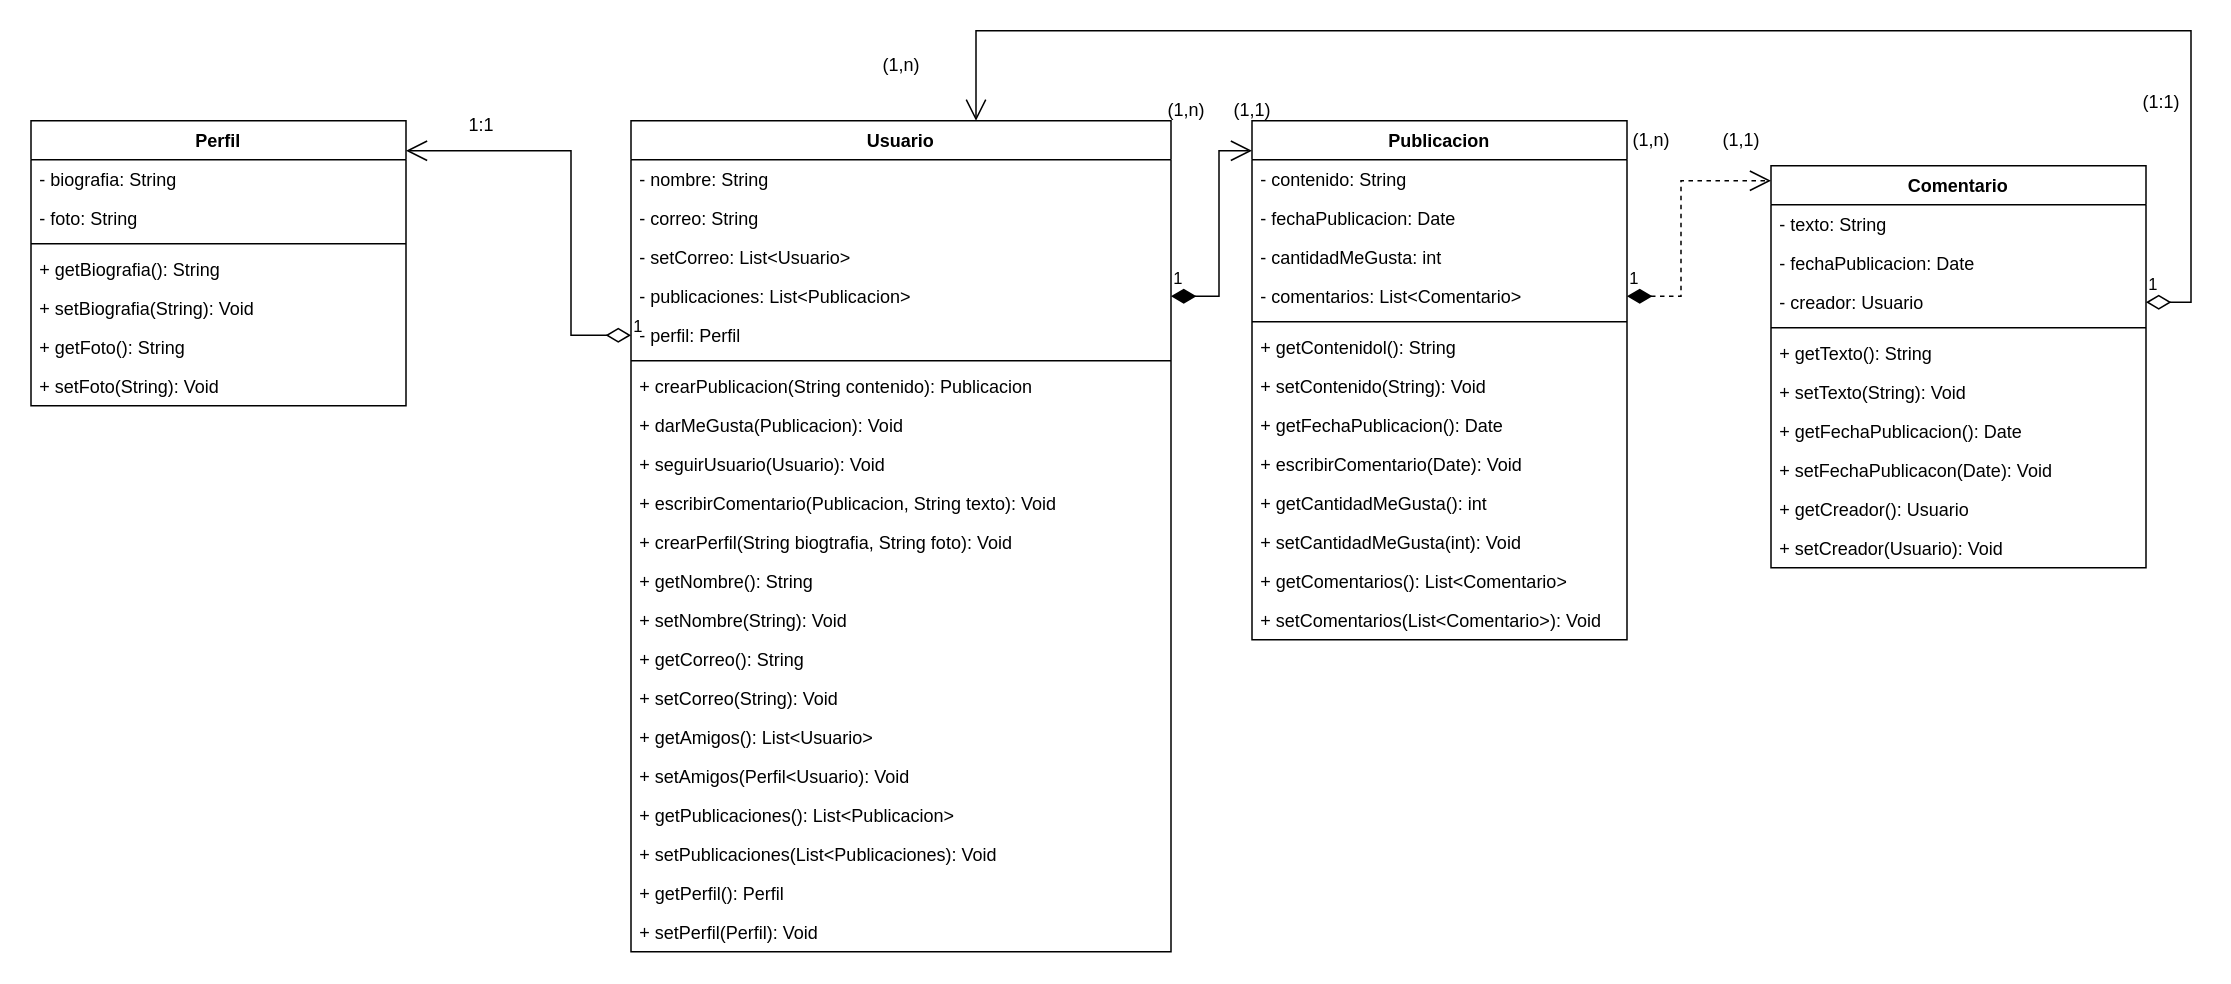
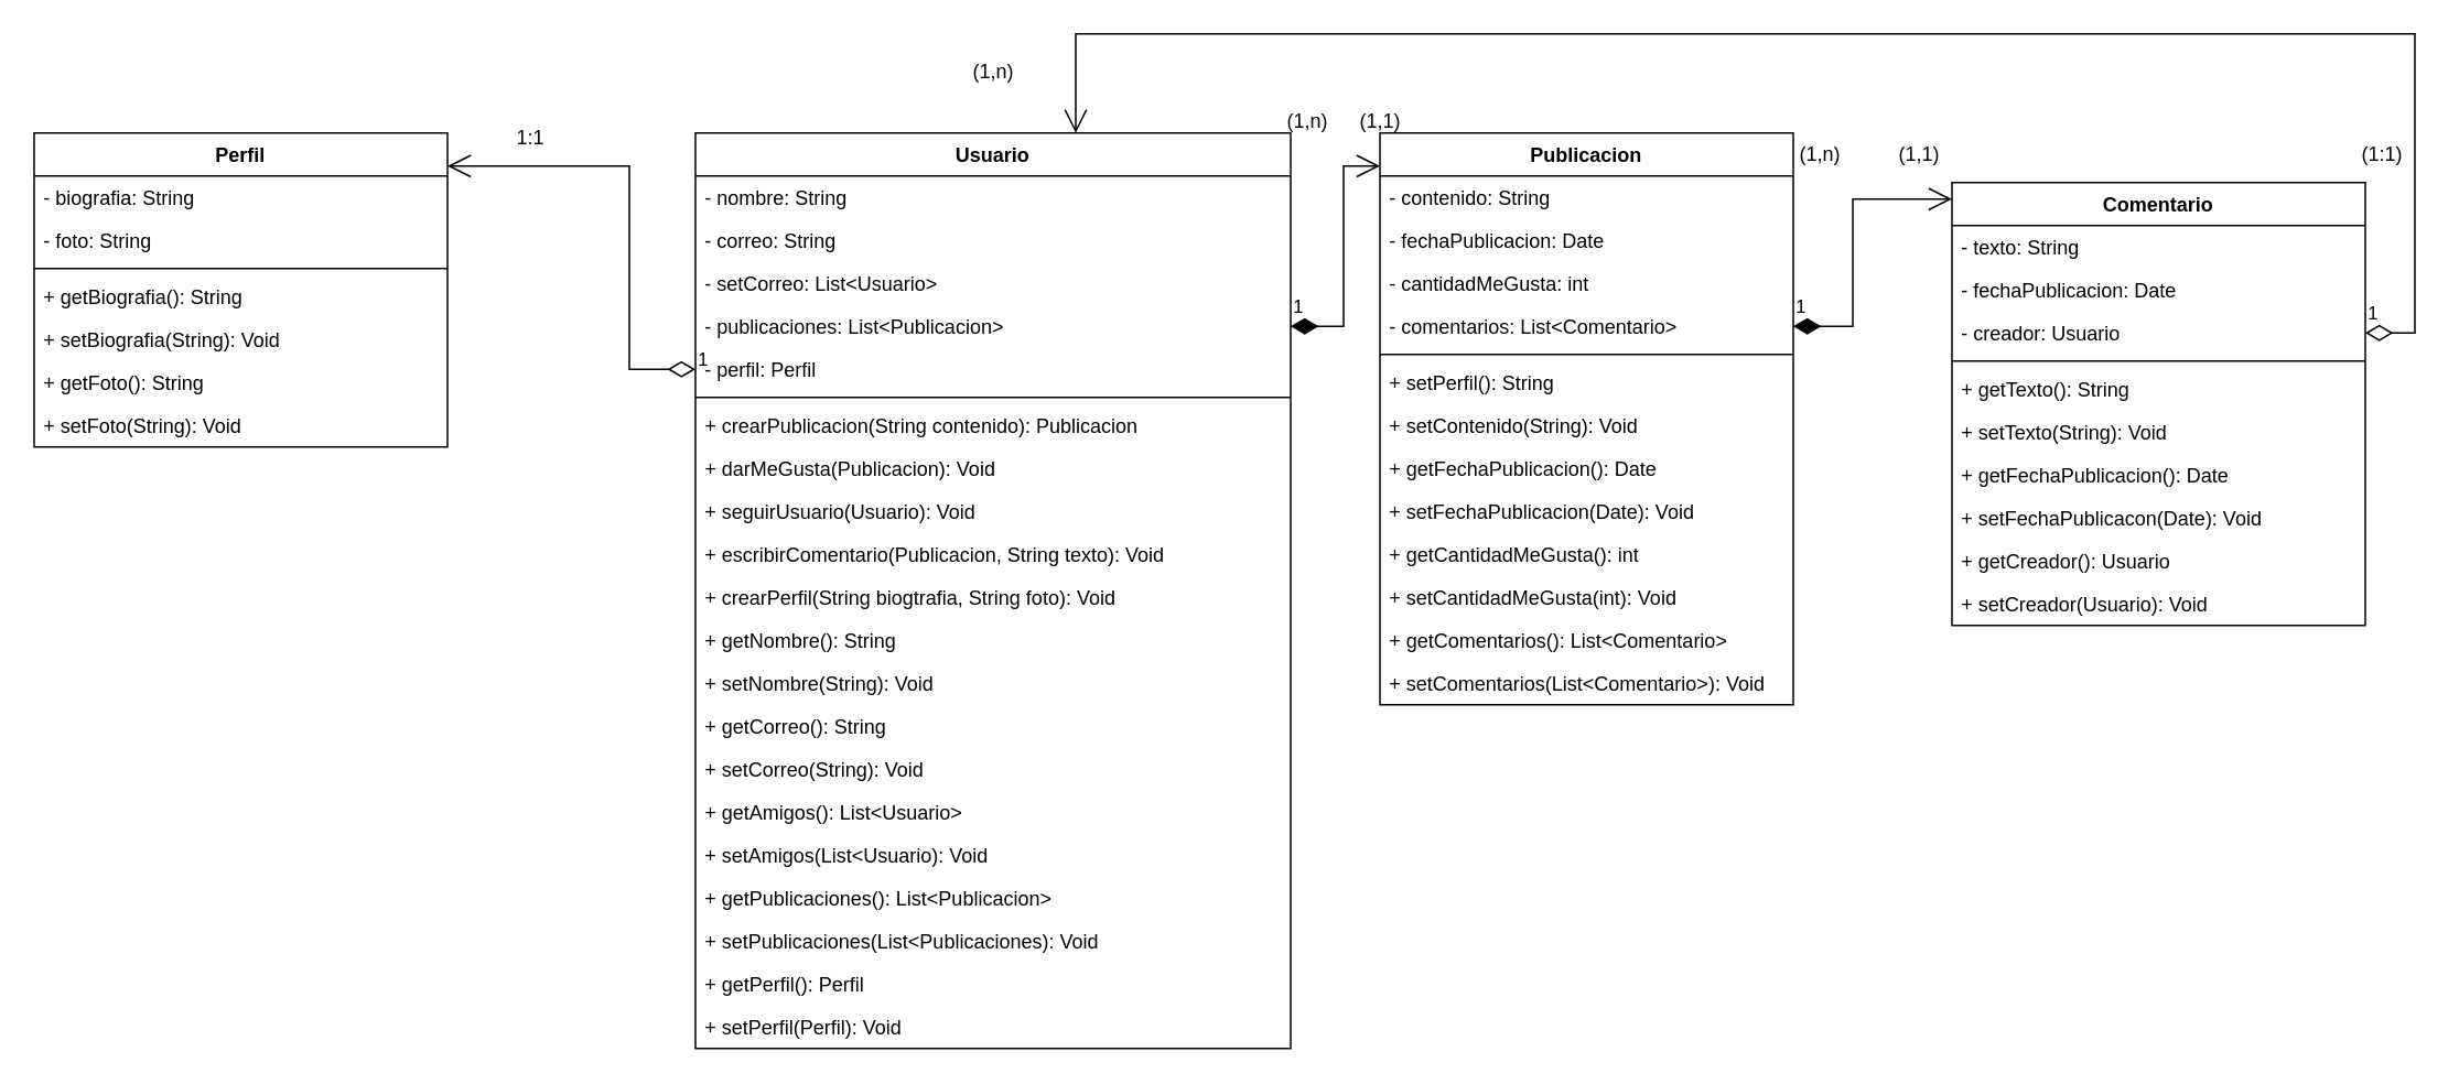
- <mxCell id="61" value="(1:1)" style="text;html=1;align=center;verticalAlign=middle;resizable=0;points=[];autosize=1;strokeColor=none;fillColor=none;" vertex="1" parent="1"><mxGeometry x="1415" y="53" width="50" height="30" as="geometry" /></mxCell>
+ <mxCell id="61" value="(1:1)" style="text;html=1;align=center;verticalAlign=middle;resizable=0;points=[];autosize=1;strokeColor=none;fillColor=none;" vertex="1" parent="1"><mxGeometry x="1415" y="78" width="50" height="30" as="geometry" /></mxCell>
- <mxCell id="59" value="1" style="endArrow=open;html=1;endSize=12;startArrow=diamondThin;startSize=14;startFill=1;edgeStyle=orthogonalEdgeStyle;align=left;verticalAlign=bottom;rounded=0;dashed=1;" edge="1" parent="1" source="28" target="47"><mxGeometry x="-1" y="3" relative="1" as="geometry"><mxPoint x="1000" y="330" as="sourcePoint" /><mxPoint x="1160" y="330" as="targetPoint" /><Array as="points"><mxPoint x="1120" y="197" /><mxPoint x="1120" y="120" /></Array></mxGeometry></mxCell>
+ <mxCell id="59" value="1" style="endArrow=open;html=1;endSize=12;startArrow=diamondThin;startSize=14;startFill=1;edgeStyle=orthogonalEdgeStyle;align=left;verticalAlign=bottom;rounded=0;" edge="1" parent="1" source="28" target="47"><mxGeometry x="-1" y="3" relative="1" as="geometry"><mxPoint x="1000" y="330" as="sourcePoint" /><mxPoint x="1160" y="330" as="targetPoint" /><Array as="points"><mxPoint x="1120" y="197" /><mxPoint x="1120" y="120" /></Array></mxGeometry></mxCell>
- <mxCell id="30" value="+ getContenidol(): String" style="text;strokeColor=none;fillColor=none;align=left;verticalAlign=top;spacingLeft=4;spacingRight=4;overflow=hidden;rotatable=0;points=[[0,0.5],[1,0.5]];portConstraint=eastwest;whiteSpace=wrap;html=1;" vertex="1" parent="24"><mxGeometry y="138" width="250" height="26" as="geometry" /></mxCell>
+ <mxCell id="30" value="+ setPerfil(): String" style="text;strokeColor=none;fillColor=none;align=left;verticalAlign=top;spacingLeft=4;spacingRight=4;overflow=hidden;rotatable=0;points=[[0,0.5],[1,0.5]];portConstraint=eastwest;whiteSpace=wrap;html=1;" vertex="1" parent="24"><mxGeometry y="138" width="250" height="26" as="geometry" /></mxCell>
- <mxCell id="33" value="+ escribirComentario(Date): Void" style="text;strokeColor=none;fillColor=none;align=left;verticalAlign=top;spacingLeft=4;spacingRight=4;overflow=hidden;rotatable=0;points=[[0,0.5],[1,0.5]];portConstraint=eastwest;whiteSpace=wrap;html=1;" vertex="1" parent="24"><mxGeometry y="216" width="250" height="26" as="geometry" /></mxCell>
+ <mxCell id="33" value="+ setFechaPublicacion(Date): Void" style="text;strokeColor=none;fillColor=none;align=left;verticalAlign=top;spacingLeft=4;spacingRight=4;overflow=hidden;rotatable=0;points=[[0,0.5],[1,0.5]];portConstraint=eastwest;whiteSpace=wrap;html=1;" vertex="1" parent="24"><mxGeometry y="216" width="250" height="26" as="geometry" /></mxCell>
- <mxCell id="19" value="+ setAmigos(Perfil&amp;lt;Usuario): Void" style="text;strokeColor=none;fillColor=none;align=left;verticalAlign=top;spacingLeft=4;spacingRight=4;overflow=hidden;rotatable=0;points=[[0,0.5],[1,0.5]];portConstraint=eastwest;whiteSpace=wrap;html=1;" vertex="1" parent="2"><mxGeometry y="424" width="360" height="26" as="geometry" /></mxCell>
+ <mxCell id="19" value="+ setAmigos(List&amp;lt;Usuario): Void" style="text;strokeColor=none;fillColor=none;align=left;verticalAlign=top;spacingLeft=4;spacingRight=4;overflow=hidden;rotatable=0;points=[[0,0.5],[1,0.5]];portConstraint=eastwest;whiteSpace=wrap;html=1;" vertex="1" parent="2"><mxGeometry y="424" width="360" height="26" as="geometry" /></mxCell>
